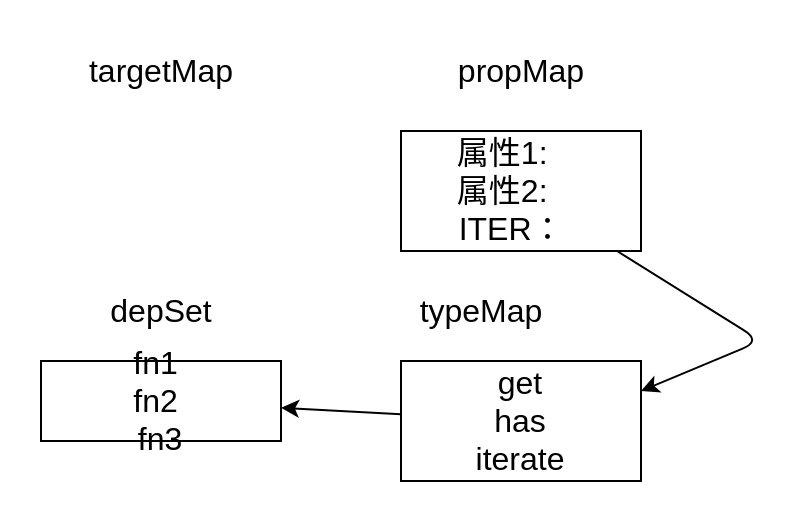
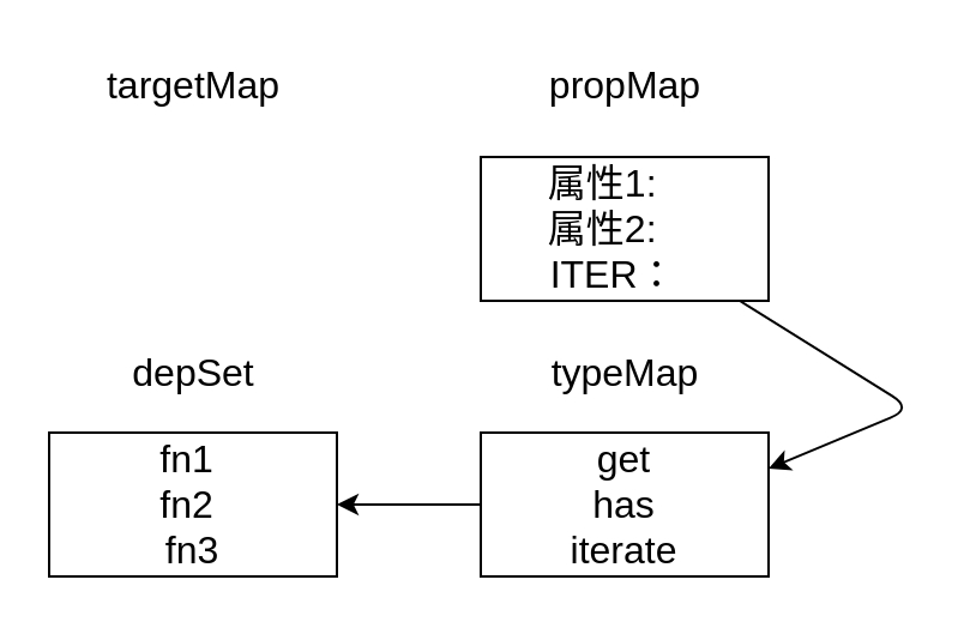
- <mxCell id="10" value="typeMap" style="text;html=1;align=center;verticalAlign=middle;resizable=0;points=[];autosize=1;strokeColor=none;fillColor=none;fontSize=16;" vertex="1" parent="1"><mxGeometry x="200" y="140" width="80" height="30" as="geometry" /></mxCell>
+ <mxCell id="10" value="typeMap" style="text;html=1;align=center;verticalAlign=middle;resizable=0;points=[];autosize=1;strokeColor=none;fillColor=none;fontSize=16;" vertex="1" parent="1"><mxGeometry x="220" y="140" width="80" height="30" as="geometry" /></mxCell>
- <mxCell id="9" value="fn1&amp;nbsp;&lt;br&gt;fn2&amp;nbsp;&lt;br&gt;fn3" style="whiteSpace=wrap;html=1;fontSize=16;" vertex="1" parent="1"><mxGeometry x="20" y="180" width="120" height="40" as="geometry" /></mxCell>
+ <mxCell id="9" value="fn1&amp;nbsp;&lt;br&gt;fn2&amp;nbsp;&lt;br&gt;fn3" style="whiteSpace=wrap;html=1;fontSize=16;" vertex="1" parent="1"><mxGeometry x="20" y="180" width="120" height="60" as="geometry" /></mxCell>
